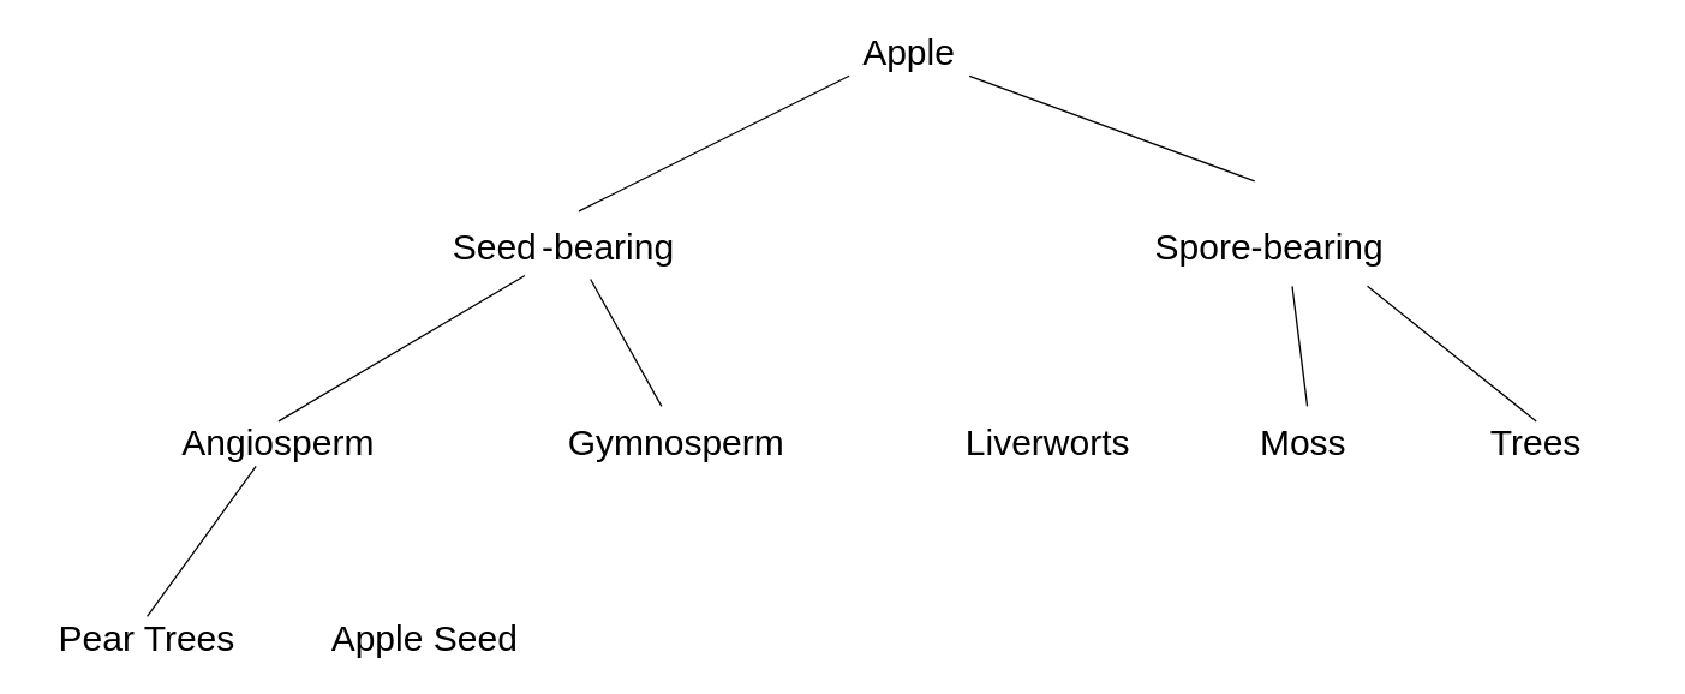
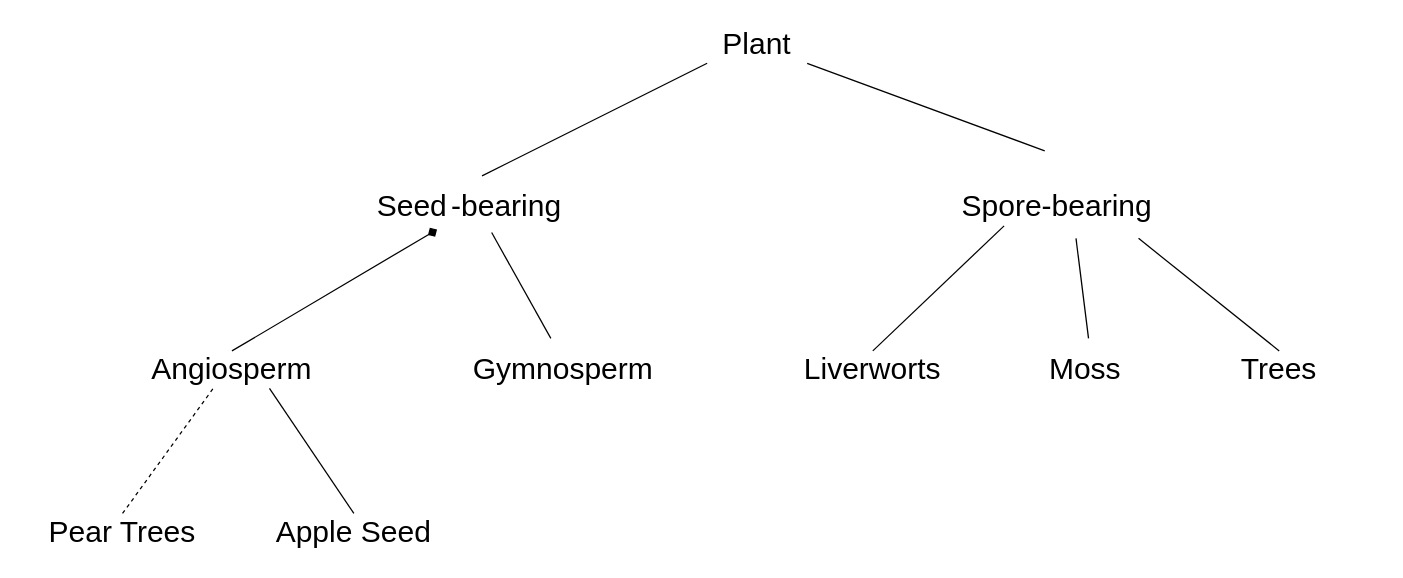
- <mxCell id="2" value="&lt;font style=&quot;font-size: 24px;&quot;&gt;Apple&lt;/font&gt;" style="text;html=1;align=center;verticalAlign=middle;whiteSpace=wrap;rounded=0;" vertex="1" parent="1"><mxGeometry x="575" y="20" width="60" height="30" as="geometry" /></mxCell>
+ <mxCell id="2" value="&lt;font style=&quot;font-size: 24px;&quot;&gt;Plant&lt;/font&gt;" style="text;html=1;align=center;verticalAlign=middle;whiteSpace=wrap;rounded=0;" vertex="1" parent="1"><mxGeometry x="575" y="20" width="60" height="30" as="geometry" /></mxCell>
- <mxCell id="13" value="" style="endArrow=none;html=1;rounded=0;entryX=0.347;entryY=1.098;entryDx=0;entryDy=0;entryPerimeter=0;exitX=0.5;exitY=0;exitDx=0;exitDy=0;" edge="1" parent="1" source="3" target="12"><mxGeometry width="50" height="50" relative="1" as="geometry"><mxPoint x="530" y="390" as="sourcePoint" /><mxPoint x="580" y="340" as="targetPoint" /></mxGeometry></mxCell>
+ <mxCell id="13" value="" style="endArrow=diamond;html=1;rounded=0;entryX=0.347;entryY=1.098;entryDx=0;entryDy=0;entryPerimeter=0;exitX=0.5;exitY=0;exitDx=0;exitDy=0;" edge="1" parent="1" source="3" target="12"><mxGeometry width="50" height="50" relative="1" as="geometry"><mxPoint x="530" y="390" as="sourcePoint" /><mxPoint x="580" y="340" as="targetPoint" /></mxGeometry></mxCell>
+ <mxCell id="20" value="" style="endArrow=none;html=1;rounded=0;entryX=0.25;entryY=1;entryDx=0;entryDy=0;exitX=0.5;exitY=0;exitDx=0;exitDy=0;" edge="1" parent="1" source="18" target="11"><mxGeometry width="50" height="50" relative="1" as="geometry"><mxPoint x="530" y="390" as="sourcePoint" /><mxPoint x="580" y="340" as="targetPoint" /></mxGeometry></mxCell>
- <mxCell id="8" value="" style="endArrow=none;html=1;rounded=0;exitX=0.5;exitY=0;exitDx=0;exitDy=0;entryX=0.25;entryY=1;entryDx=0;entryDy=0;" edge="1" parent="1" source="5" target="3"><mxGeometry width="50" height="50" relative="1" as="geometry"><mxPoint x="375" y="310" as="sourcePoint" /><mxPoint x="425" y="260" as="targetPoint" /></mxGeometry></mxCell>
+ <mxCell id="8" value="" style="endArrow=none;html=1;rounded=0;exitX=0.5;exitY=0;exitDx=0;exitDy=0;entryX=0.25;entryY=1;entryDx=0;entryDy=0;dashed=1;" edge="1" parent="1" source="5" target="3"><mxGeometry width="50" height="50" relative="1" as="geometry"><mxPoint x="375" y="310" as="sourcePoint" /><mxPoint x="425" y="260" as="targetPoint" /></mxGeometry></mxCell>
+ <mxCell id="9" value="" style="endArrow=none;html=1;rounded=0;entryX=1;entryY=1;entryDx=0;entryDy=0;exitX=0.5;exitY=0;exitDx=0;exitDy=0;" edge="1" parent="1" source="6" target="3"><mxGeometry width="50" height="50" relative="1" as="geometry"><mxPoint x="375" y="420" as="sourcePoint" /><mxPoint x="425" y="370" as="targetPoint" /></mxGeometry></mxCell>
